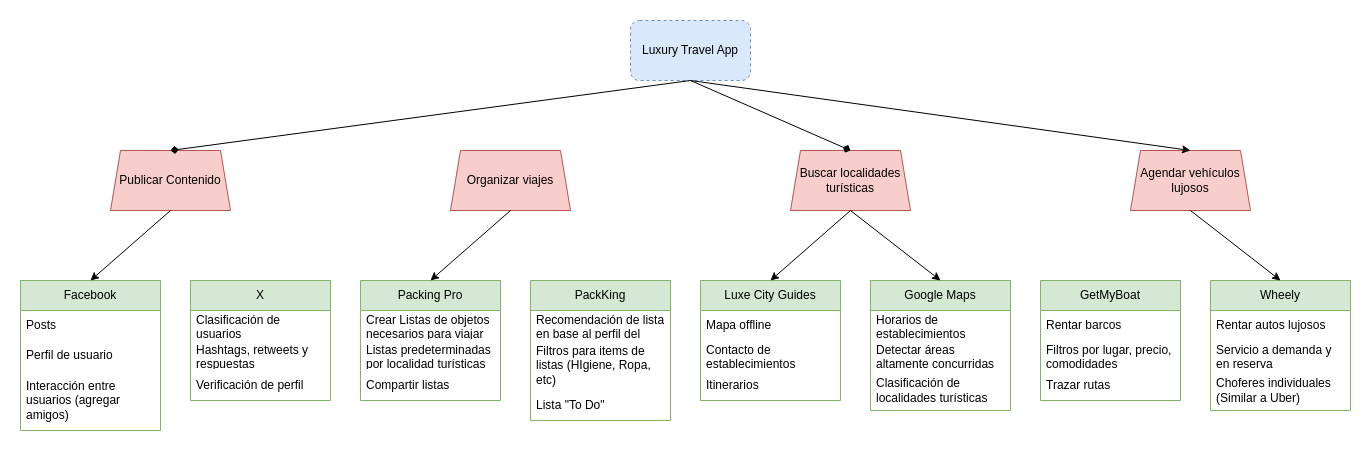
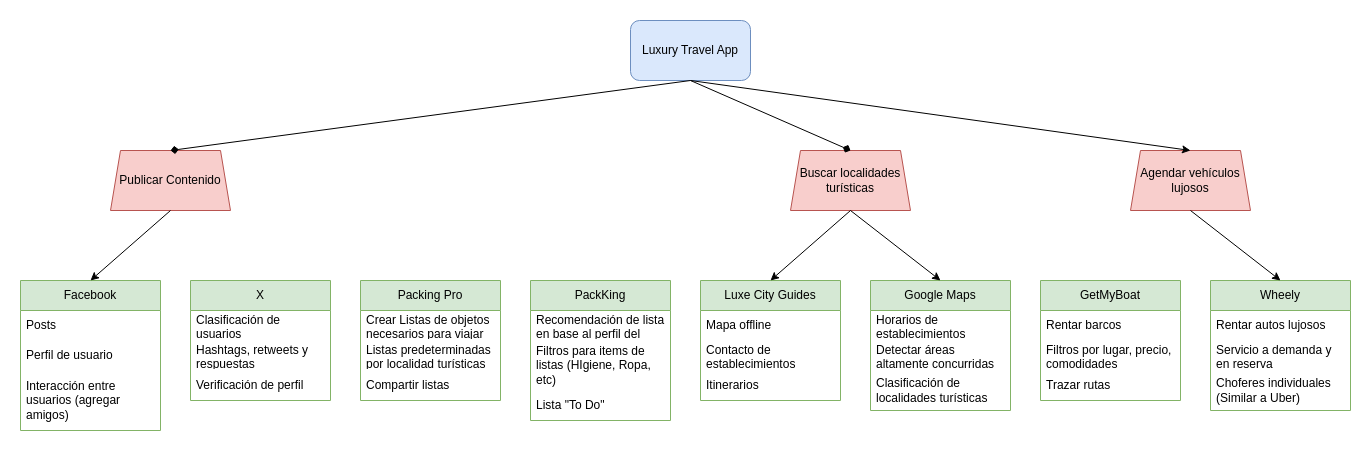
- <mxCell id="2" value="Luxury Travel App" style="rounded=1;whiteSpace=wrap;html=1;fillColor=#dae8fc;strokeColor=#6c8ebf;dashed=1;" vertex="1" parent="1"><mxGeometry x="630" y="20" width="120" height="60" as="geometry" /></mxCell>
+ <mxCell id="2" value="Luxury Travel App" style="rounded=1;whiteSpace=wrap;html=1;fillColor=#dae8fc;strokeColor=#6c8ebf;" vertex="1" parent="1"><mxGeometry x="630" y="20" width="120" height="60" as="geometry" /></mxCell>
- <mxCell id="21" value="Organizar viajes" style="shape=trapezoid;perimeter=trapezoidPerimeter;whiteSpace=wrap;html=1;fixedSize=1;size=10;fillColor=#f8cecc;strokeColor=#b85450;" vertex="1" parent="1"><mxGeometry x="450" y="150" width="120" height="60" as="geometry" /></mxCell>
- <mxCell id="22" value="" style="endArrow=classic;html=1;rounded=0;exitX=0.5;exitY=1;exitDx=0;exitDy=0;entryX=0.5;entryY=0;entryDx=0;entryDy=0;" edge="1" parent="1" source="21" target="13"><mxGeometry width="50" height="50" relative="1" as="geometry"><mxPoint x="520" y="220" as="sourcePoint" /><mxPoint x="610" y="290" as="targetPoint" /></mxGeometry></mxCell>
